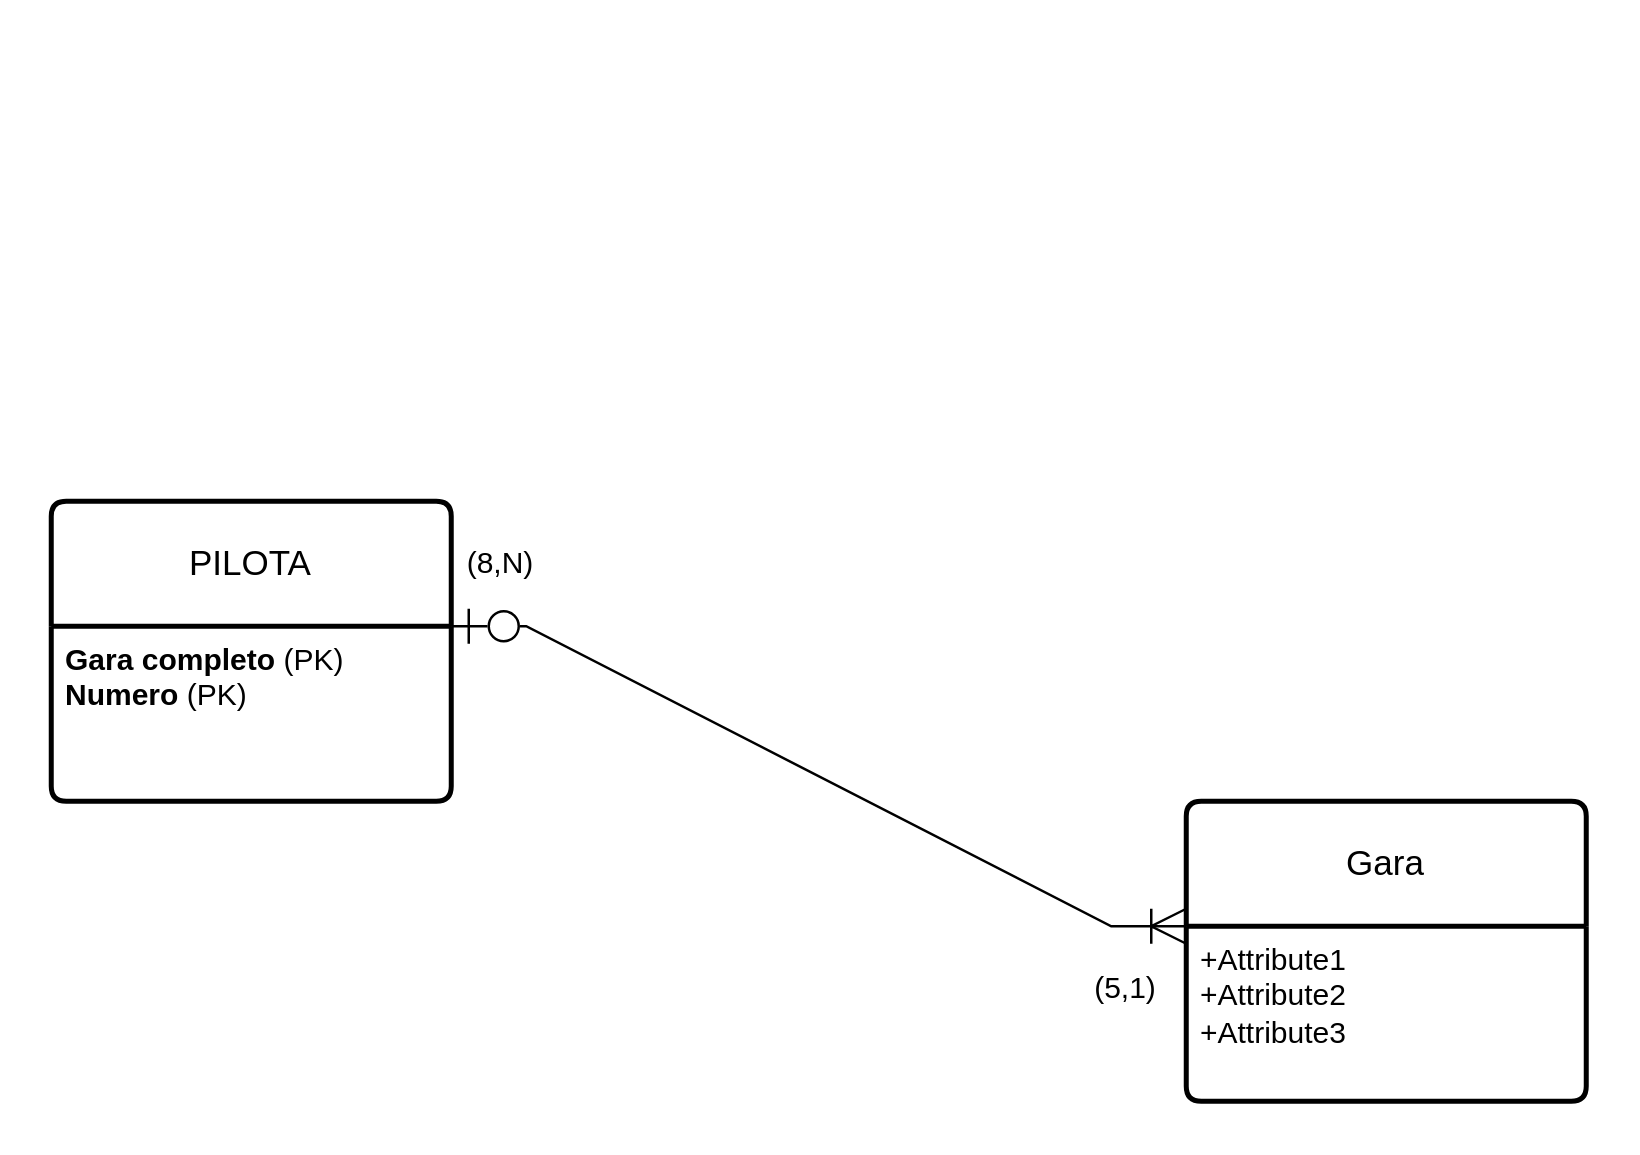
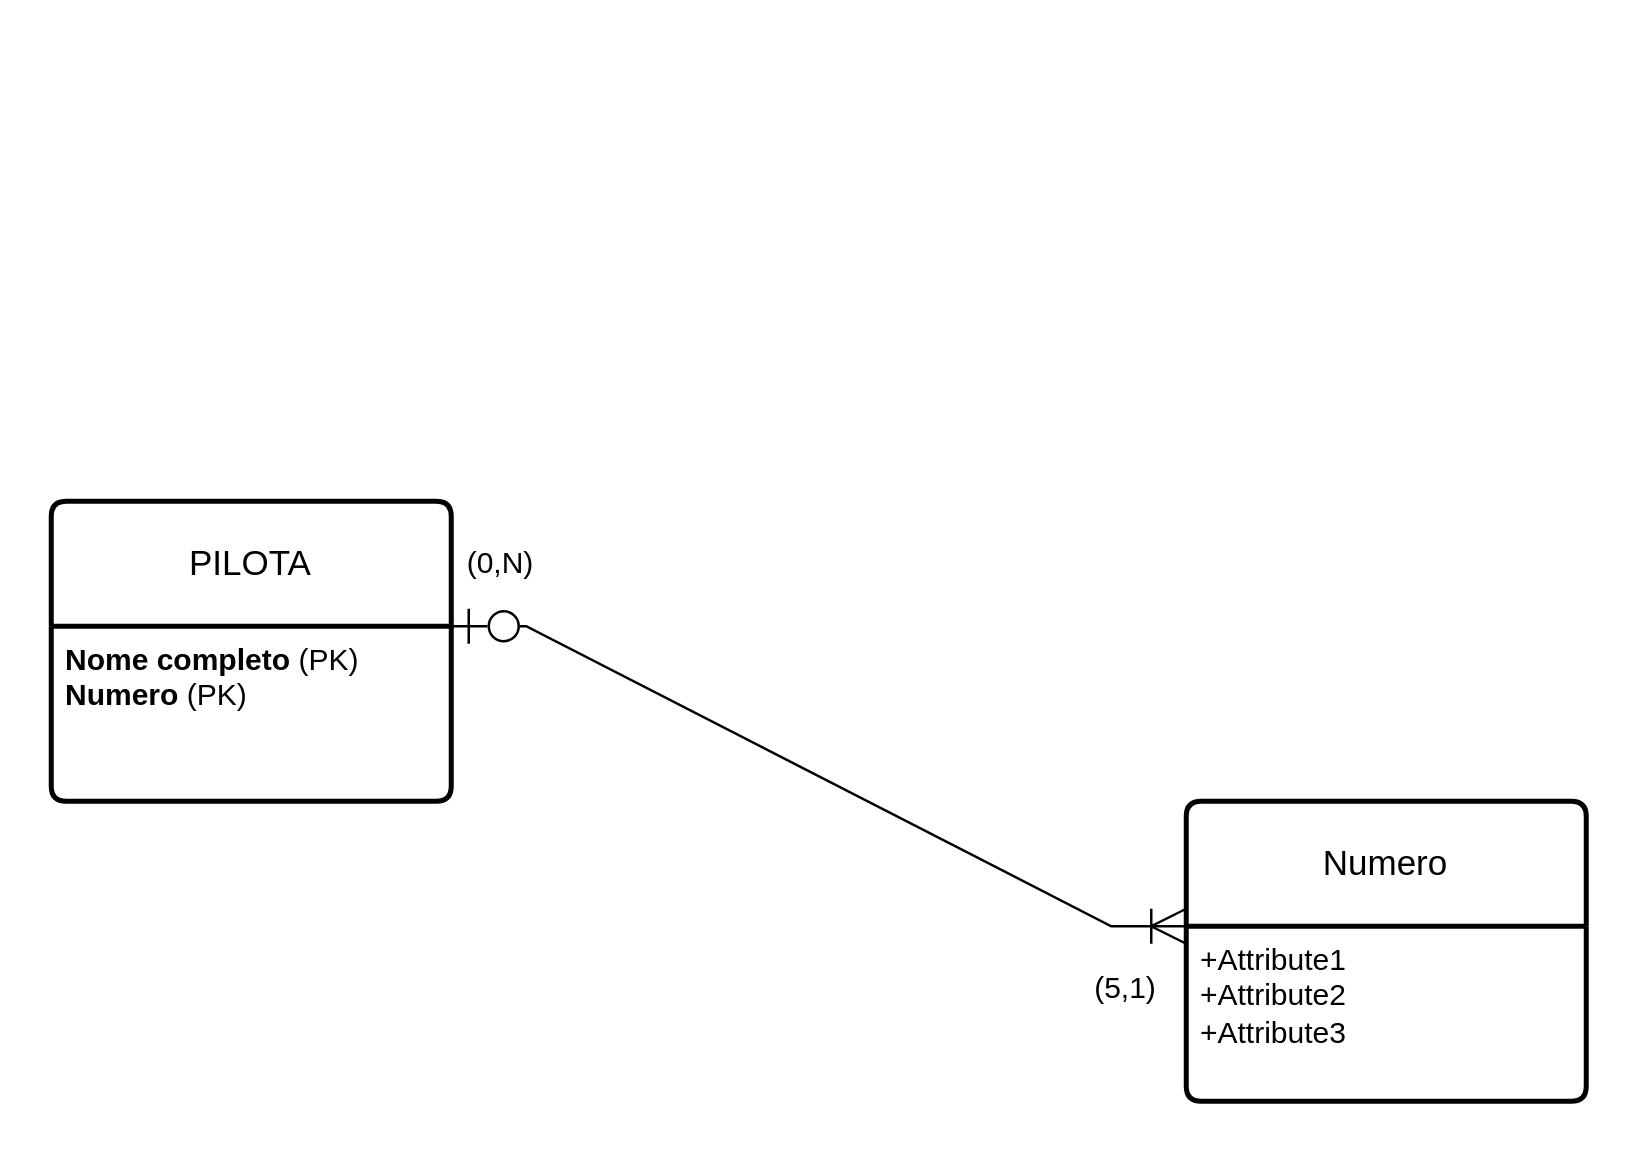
- <mxCell id="7" value="(8,N)" style="text;html=1;align=center;verticalAlign=middle;whiteSpace=wrap;rounded=0;" vertex="1" parent="1"><mxGeometry x="170" y="210" width="60" height="30" as="geometry" /></mxCell>
+ <mxCell id="7" value="(0,N)" style="text;html=1;align=center;verticalAlign=middle;whiteSpace=wrap;rounded=0;" vertex="1" parent="1"><mxGeometry x="170" y="210" width="60" height="30" as="geometry" /></mxCell>
- <mxCell id="3" value="&lt;b&gt;Gara completo &lt;/b&gt;(PK)&lt;div&gt;&lt;b&gt;Numero &lt;/b&gt;(PK)&lt;/div&gt;" style="align=left;strokeColor=none;fillColor=none;spacingLeft=4;fontSize=12;verticalAlign=top;resizable=0;rotatable=0;part=1;html=1;" vertex="1" parent="2"><mxGeometry y="50" width="160" height="70" as="geometry" /></mxCell>
+ <mxCell id="3" value="&lt;b&gt;Nome completo &lt;/b&gt;(PK)&lt;div&gt;&lt;b&gt;Numero &lt;/b&gt;(PK)&lt;/div&gt;" style="align=left;strokeColor=none;fillColor=none;spacingLeft=4;fontSize=12;verticalAlign=top;resizable=0;rotatable=0;part=1;html=1;" vertex="1" parent="2"><mxGeometry y="50" width="160" height="70" as="geometry" /></mxCell>
- <mxCell id="5" value="Gara" style="swimlane;childLayout=stackLayout;horizontal=1;startSize=50;horizontalStack=0;rounded=1;fontSize=14;fontStyle=0;strokeWidth=2;resizeParent=0;resizeLast=1;shadow=0;dashed=0;align=center;arcSize=4;whiteSpace=wrap;html=1;" vertex="1" parent="1"><mxGeometry x="474" y="320" width="160" height="120" as="geometry" /></mxCell>
+ <mxCell id="5" value="Numero" style="swimlane;childLayout=stackLayout;horizontal=1;startSize=50;horizontalStack=0;rounded=1;fontSize=14;fontStyle=0;strokeWidth=2;resizeParent=0;resizeLast=1;shadow=0;dashed=0;align=center;arcSize=4;whiteSpace=wrap;html=1;" vertex="1" parent="1"><mxGeometry x="474" y="320" width="160" height="120" as="geometry" /></mxCell>
